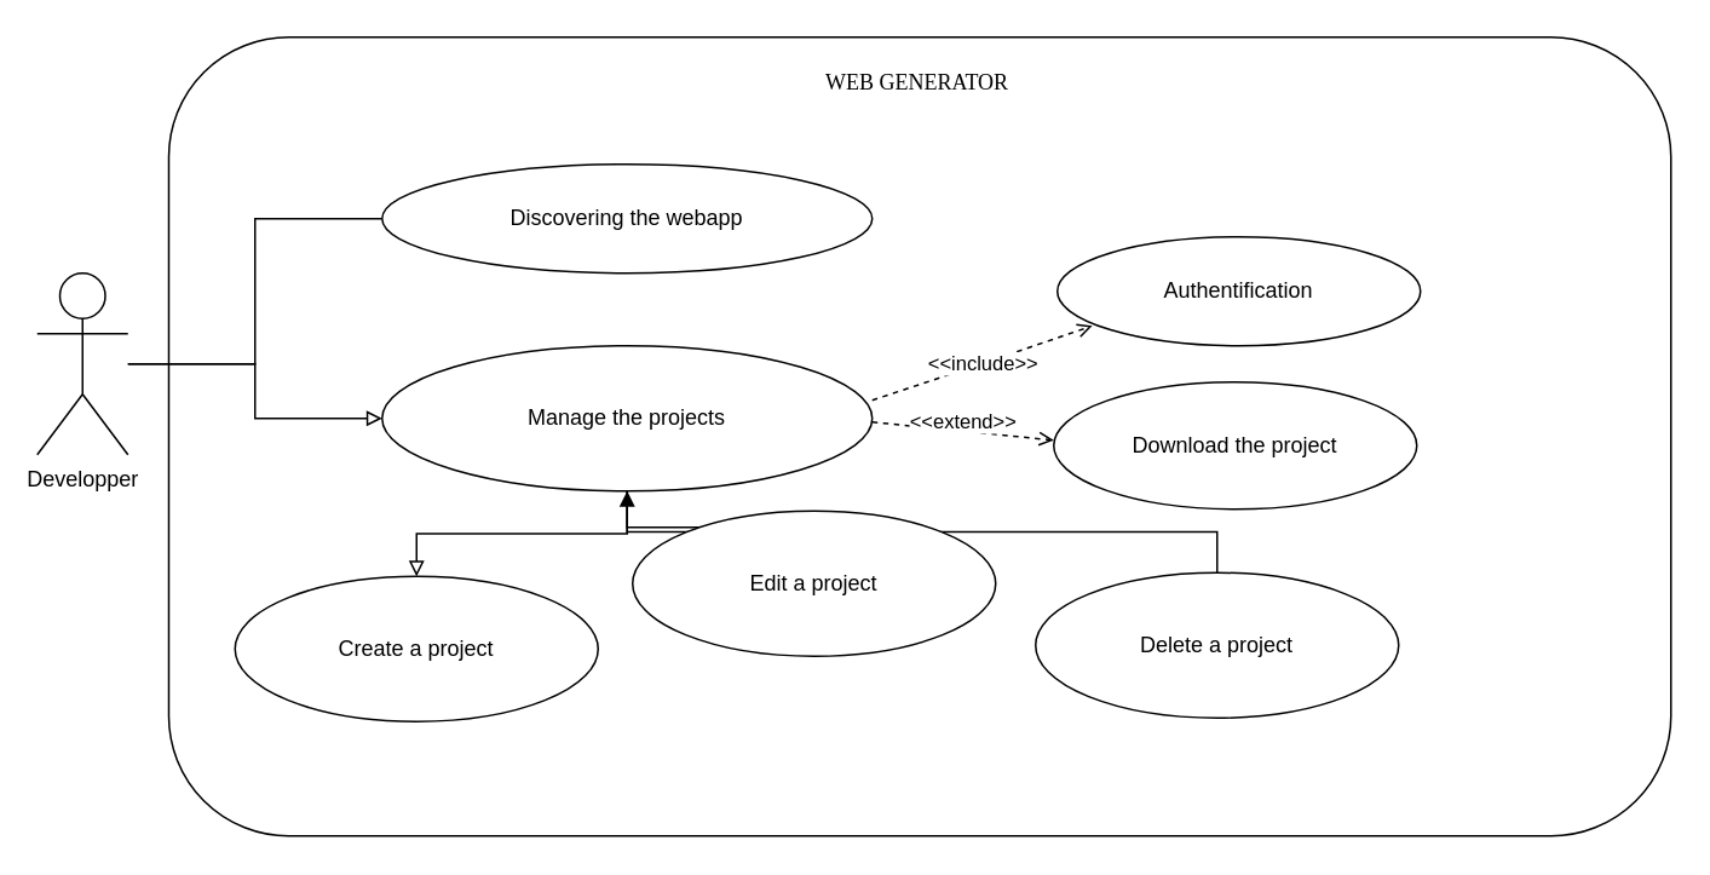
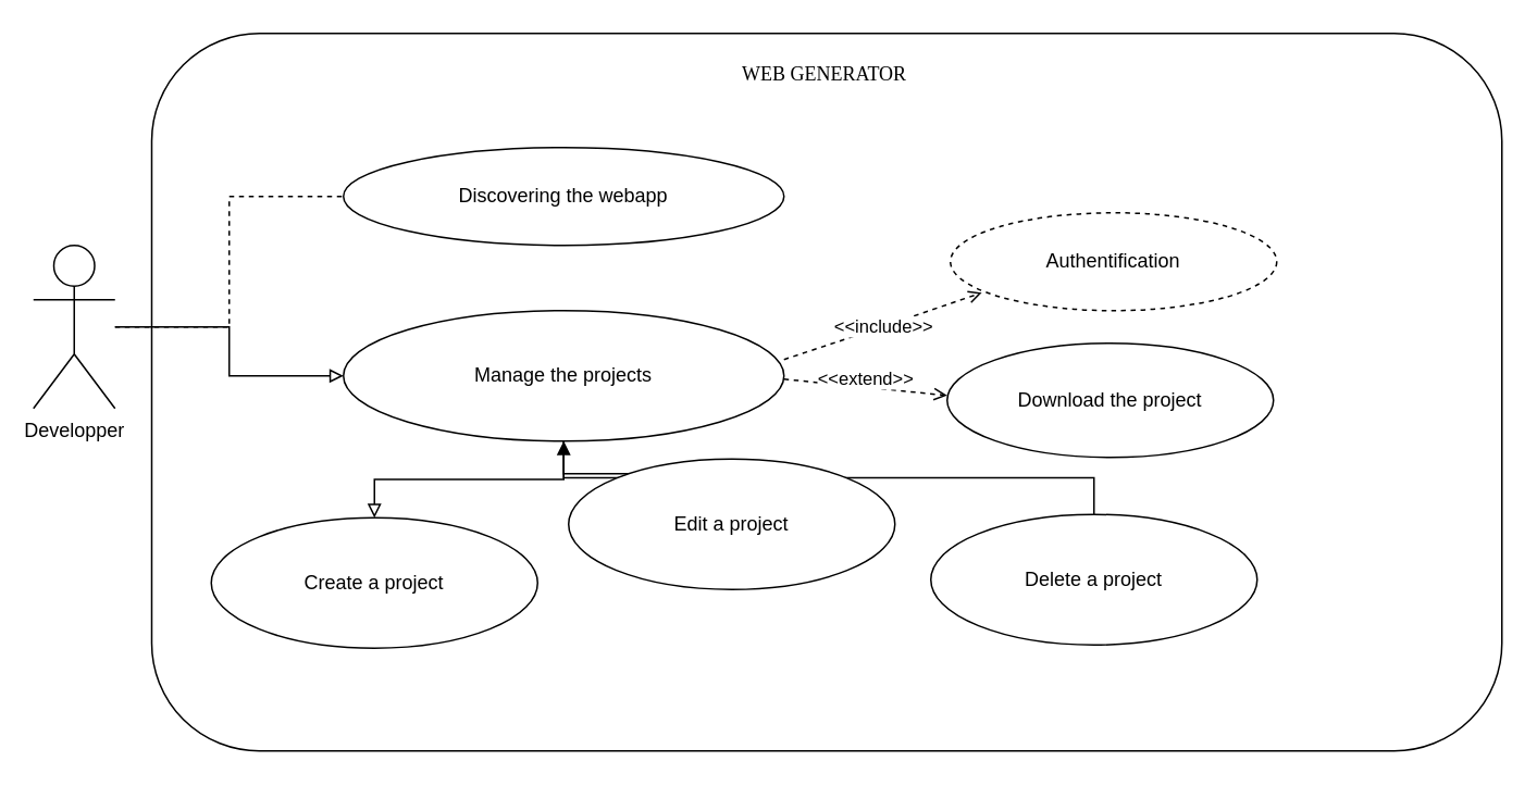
- <mxCell id="3" style="edgeStyle=orthogonalEdgeStyle;rounded=0;orthogonalLoop=1;jettySize=auto;html=1;endArrow=none;endFill=0;" edge="1" parent="1" source="5" target="6"><mxGeometry relative="1" as="geometry" /></mxCell>
+ <mxCell id="3" style="edgeStyle=orthogonalEdgeStyle;rounded=0;orthogonalLoop=1;jettySize=auto;html=1;endArrow=none;endFill=0;dashed=1;" edge="1" parent="1" source="5" target="6"><mxGeometry relative="1" as="geometry" /></mxCell>
- <mxCell id="11" value="Authentification" style="ellipse;whiteSpace=wrap;html=1;" vertex="1" parent="1"><mxGeometry x="582" y="130" width="200" height="60" as="geometry" /></mxCell>
+ <mxCell id="11" value="Authentification" style="ellipse;whiteSpace=wrap;html=1;dashed=1;" vertex="1" parent="1"><mxGeometry x="582" y="130" width="200" height="60" as="geometry" /></mxCell>
